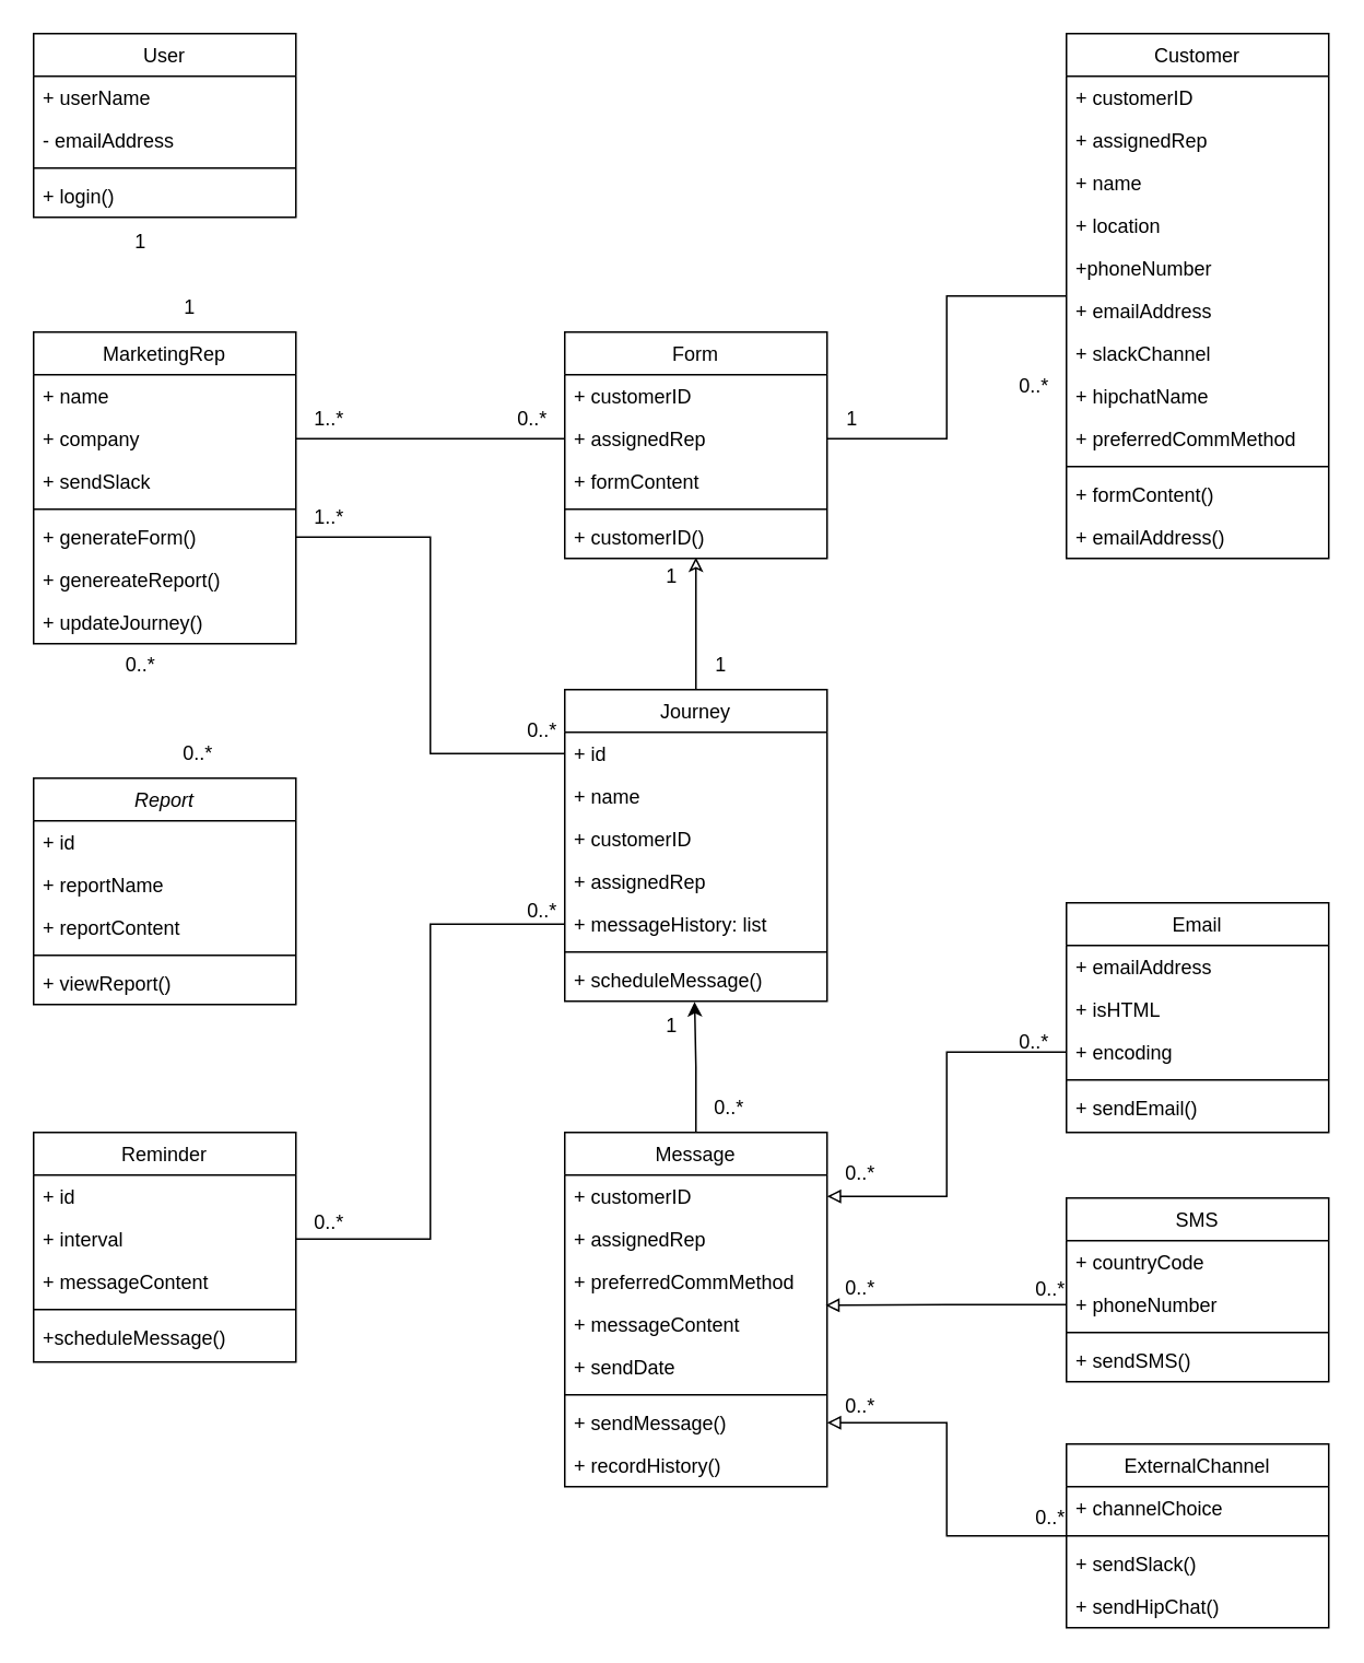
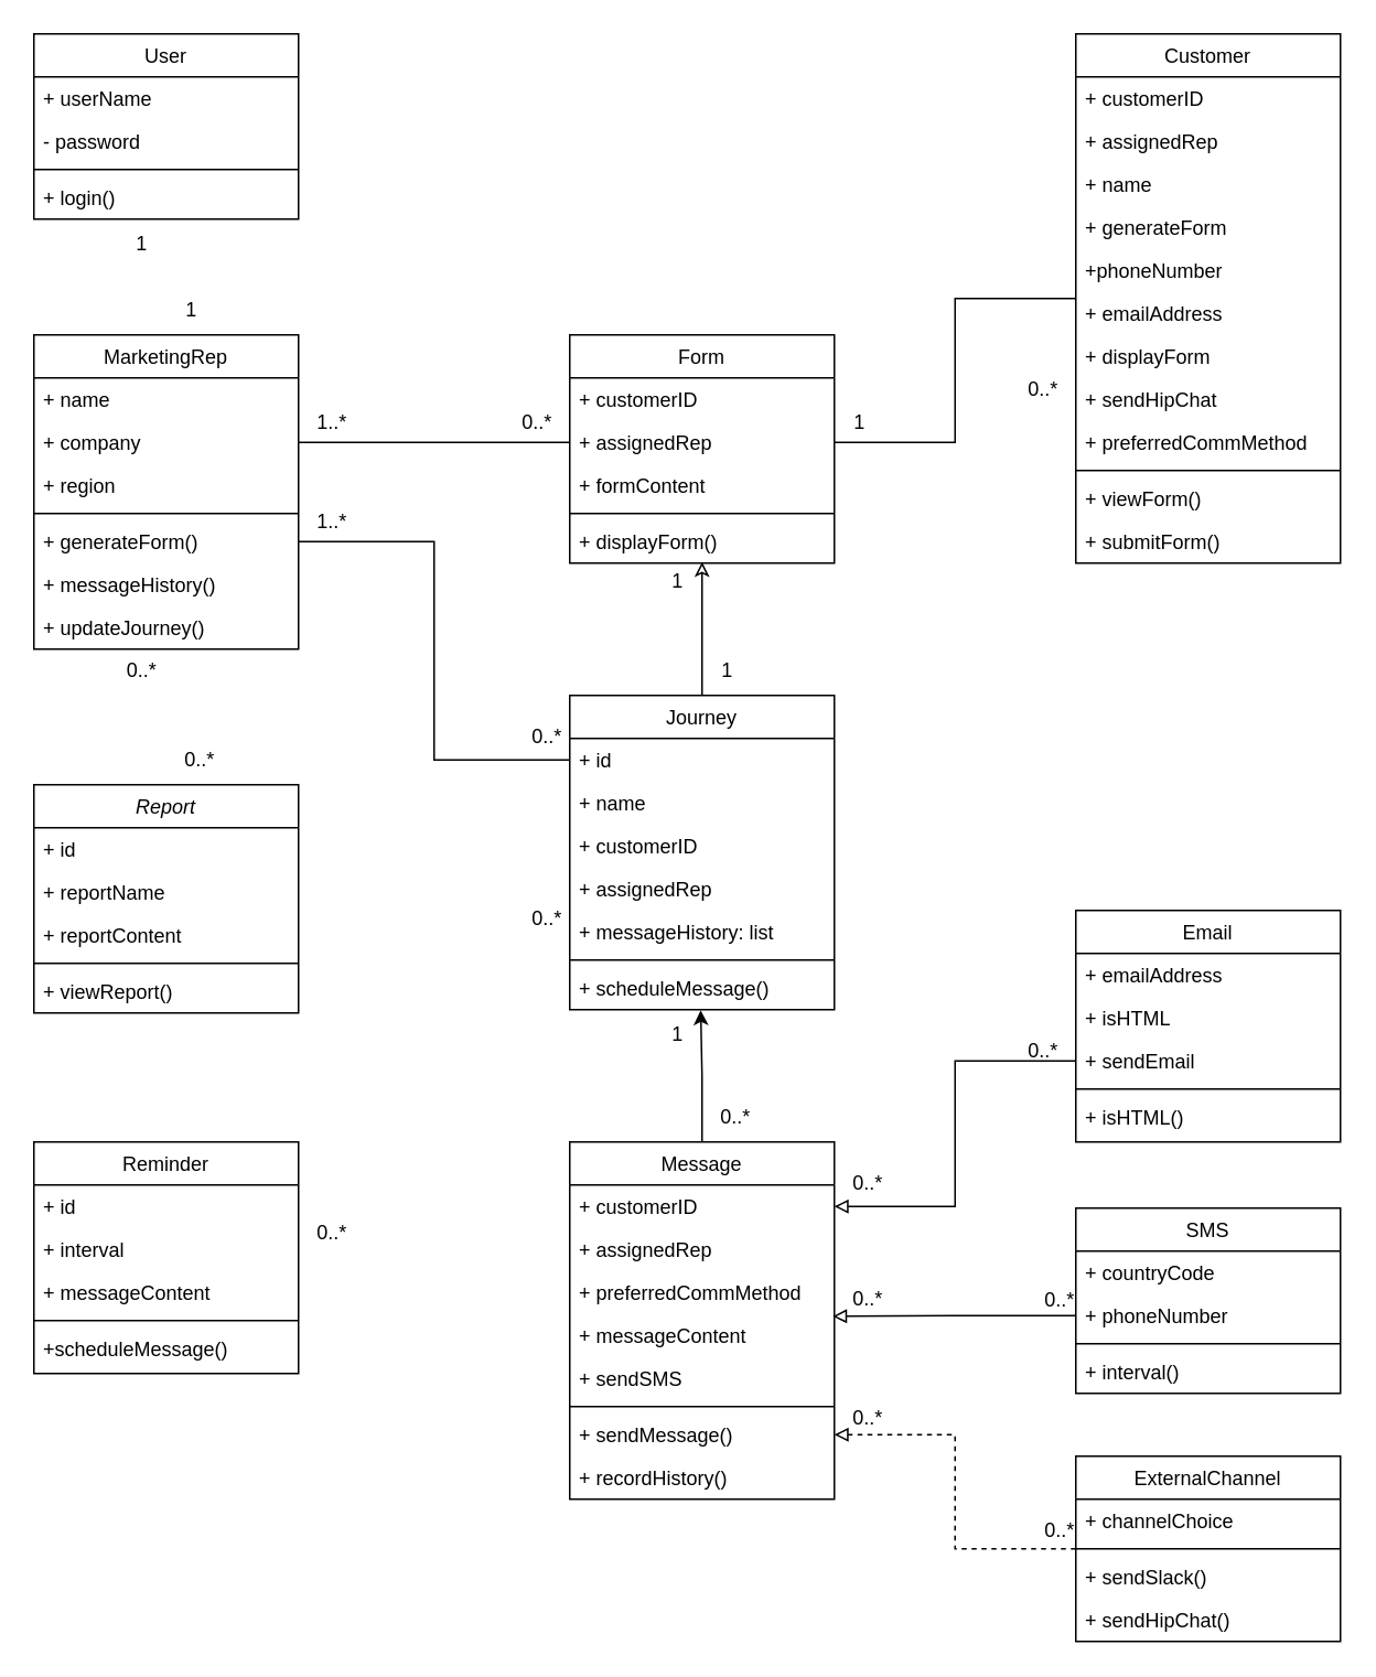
- <mxCell id="23" value="- emailAddress" style="text;align=left;verticalAlign=top;spacingLeft=4;spacingRight=4;overflow=hidden;rotatable=0;points=[[0,0.5],[1,0.5]];portConstraint=eastwest;rounded=0;shadow=0;html=0;" parent="21" vertex="1"><mxGeometry y="52" width="160" height="26" as="geometry" /></mxCell>
+ <mxCell id="23" value="- password" style="text;align=left;verticalAlign=top;spacingLeft=4;spacingRight=4;overflow=hidden;rotatable=0;points=[[0,0.5],[1,0.5]];portConstraint=eastwest;rounded=0;shadow=0;html=0;" parent="21" vertex="1"><mxGeometry y="52" width="160" height="26" as="geometry" /></mxCell>
- <mxCell id="12" value="+ location" style="text;align=left;verticalAlign=top;spacingLeft=4;spacingRight=4;overflow=hidden;rotatable=0;points=[[0,0.5],[1,0.5]];portConstraint=eastwest;rounded=0;shadow=0;html=0;" parent="8" vertex="1"><mxGeometry y="104" width="160" height="26" as="geometry" /></mxCell>
+ <mxCell id="12" value="+ generateForm" style="text;align=left;verticalAlign=top;spacingLeft=4;spacingRight=4;overflow=hidden;rotatable=0;points=[[0,0.5],[1,0.5]];portConstraint=eastwest;rounded=0;shadow=0;html=0;" parent="8" vertex="1"><mxGeometry y="104" width="160" height="26" as="geometry" /></mxCell>
- <mxCell id="15" value="+ slackChannel" style="text;align=left;verticalAlign=top;spacingLeft=4;spacingRight=4;overflow=hidden;rotatable=0;points=[[0,0.5],[1,0.5]];portConstraint=eastwest;" parent="8" vertex="1"><mxGeometry y="182" width="160" height="26" as="geometry" /></mxCell>
+ <mxCell id="15" value="+ displayForm" style="text;align=left;verticalAlign=top;spacingLeft=4;spacingRight=4;overflow=hidden;rotatable=0;points=[[0,0.5],[1,0.5]];portConstraint=eastwest;" parent="8" vertex="1"><mxGeometry y="182" width="160" height="26" as="geometry" /></mxCell>
- <mxCell id="16" value="+ hipchatName" style="text;align=left;verticalAlign=top;spacingLeft=4;spacingRight=4;overflow=hidden;rotatable=0;points=[[0,0.5],[1,0.5]];portConstraint=eastwest;" vertex="1" parent="8"><mxGeometry y="208" width="160" height="26" as="geometry" /></mxCell>
+ <mxCell id="16" value="+ sendHipChat" style="text;align=left;verticalAlign=top;spacingLeft=4;spacingRight=4;overflow=hidden;rotatable=0;points=[[0,0.5],[1,0.5]];portConstraint=eastwest;" vertex="1" parent="8"><mxGeometry y="208" width="160" height="26" as="geometry" /></mxCell>
- <mxCell id="72" value="+ sendSlack" style="text;align=left;verticalAlign=top;spacingLeft=4;spacingRight=4;overflow=hidden;rotatable=0;points=[[0,0.5],[1,0.5]];portConstraint=eastwest;rounded=0;shadow=0;html=0;" vertex="1" parent="69"><mxGeometry y="78" width="160" height="26" as="geometry" /></mxCell>
+ <mxCell id="72" value="+ region" style="text;align=left;verticalAlign=top;spacingLeft=4;spacingRight=4;overflow=hidden;rotatable=0;points=[[0,0.5],[1,0.5]];portConstraint=eastwest;rounded=0;shadow=0;html=0;" vertex="1" parent="69"><mxGeometry y="78" width="160" height="26" as="geometry" /></mxCell>
- <mxCell id="19" value="+ formContent()" style="text;align=left;verticalAlign=top;spacingLeft=4;spacingRight=4;overflow=hidden;rotatable=0;points=[[0,0.5],[1,0.5]];portConstraint=eastwest;" vertex="1" parent="8"><mxGeometry y="268" width="160" height="26" as="geometry" /></mxCell>
+ <mxCell id="19" value="+ viewForm()" style="text;align=left;verticalAlign=top;spacingLeft=4;spacingRight=4;overflow=hidden;rotatable=0;points=[[0,0.5],[1,0.5]];portConstraint=eastwest;" vertex="1" parent="8"><mxGeometry y="268" width="160" height="26" as="geometry" /></mxCell>
- <mxCell id="52" value="+ customerID()" style="text;align=left;verticalAlign=top;spacingLeft=4;spacingRight=4;overflow=hidden;rotatable=0;points=[[0,0.5],[1,0.5]];portConstraint=eastwest;rounded=0;shadow=0;html=0;" vertex="1" parent="47"><mxGeometry y="112" width="160" height="26" as="geometry" /></mxCell>
+ <mxCell id="52" value="+ displayForm()" style="text;align=left;verticalAlign=top;spacingLeft=4;spacingRight=4;overflow=hidden;rotatable=0;points=[[0,0.5],[1,0.5]];portConstraint=eastwest;rounded=0;shadow=0;html=0;" vertex="1" parent="47"><mxGeometry y="112" width="160" height="26" as="geometry" /></mxCell>
- <mxCell id="20" value="+ emailAddress()" style="text;align=left;verticalAlign=top;spacingLeft=4;spacingRight=4;overflow=hidden;rotatable=0;points=[[0,0.5],[1,0.5]];portConstraint=eastwest;" vertex="1" parent="8"><mxGeometry y="294" width="160" height="26" as="geometry" /></mxCell>
+ <mxCell id="20" value="+ submitForm()" style="text;align=left;verticalAlign=top;spacingLeft=4;spacingRight=4;overflow=hidden;rotatable=0;points=[[0,0.5],[1,0.5]];portConstraint=eastwest;" vertex="1" parent="8"><mxGeometry y="294" width="160" height="26" as="geometry" /></mxCell>
- <mxCell id="75" value="+ genereateReport()" style="text;align=left;verticalAlign=top;spacingLeft=4;spacingRight=4;overflow=hidden;rotatable=0;points=[[0,0.5],[1,0.5]];portConstraint=eastwest;rounded=0;shadow=0;html=0;" vertex="1" parent="69"><mxGeometry y="138" width="160" height="26" as="geometry" /></mxCell>
+ <mxCell id="75" value="+ messageHistory()" style="text;align=left;verticalAlign=top;spacingLeft=4;spacingRight=4;overflow=hidden;rotatable=0;points=[[0,0.5],[1,0.5]];portConstraint=eastwest;rounded=0;shadow=0;html=0;" vertex="1" parent="69"><mxGeometry y="138" width="160" height="26" as="geometry" /></mxCell>
- <mxCell id="61" value="+ encoding" style="text;align=left;verticalAlign=top;spacingLeft=4;spacingRight=4;overflow=hidden;rotatable=0;points=[[0,0.5],[1,0.5]];portConstraint=eastwest;rounded=0;shadow=0;html=0;" parent="58" vertex="1"><mxGeometry y="78" width="160" height="26" as="geometry" /></mxCell>
+ <mxCell id="61" value="+ sendEmail" style="text;align=left;verticalAlign=top;spacingLeft=4;spacingRight=4;overflow=hidden;rotatable=0;points=[[0,0.5],[1,0.5]];portConstraint=eastwest;rounded=0;shadow=0;html=0;" parent="58" vertex="1"><mxGeometry y="78" width="160" height="26" as="geometry" /></mxCell>
- <mxCell id="87" style="edgeStyle=orthogonalEdgeStyle;rounded=0;orthogonalLoop=1;jettySize=auto;html=1;exitX=0;exitY=0.5;exitDx=0;exitDy=0;entryX=1;entryY=0.5;entryDx=0;entryDy=0;endArrow=none;endFill=0;" edge="1" parent="1" source="32" target="43"><mxGeometry relative="1" as="geometry" /></mxCell>
- <mxCell id="63" value="+ sendEmail()" style="text;align=left;verticalAlign=top;spacingLeft=4;spacingRight=4;overflow=hidden;rotatable=0;points=[[0,0.5],[1,0.5]];portConstraint=eastwest;rounded=0;shadow=0;html=0;" parent="58" vertex="1"><mxGeometry y="112" width="160" height="26" as="geometry" /></mxCell>
+ <mxCell id="63" value="+ isHTML()" style="text;align=left;verticalAlign=top;spacingLeft=4;spacingRight=4;overflow=hidden;rotatable=0;points=[[0,0.5],[1,0.5]];portConstraint=eastwest;rounded=0;shadow=0;html=0;" parent="58" vertex="1"><mxGeometry y="112" width="160" height="26" as="geometry" /></mxCell>
- <mxCell id="57" value="+ sendSMS()" style="text;align=left;verticalAlign=top;spacingLeft=4;spacingRight=4;overflow=hidden;rotatable=0;points=[[0,0.5],[1,0.5]];portConstraint=eastwest;rounded=0;shadow=0;html=0;" parent="53" vertex="1"><mxGeometry y="86" width="160" height="26" as="geometry" /></mxCell>
+ <mxCell id="57" value="+ interval()" style="text;align=left;verticalAlign=top;spacingLeft=4;spacingRight=4;overflow=hidden;rotatable=0;points=[[0,0.5],[1,0.5]];portConstraint=eastwest;rounded=0;shadow=0;html=0;" parent="53" vertex="1"><mxGeometry y="86" width="160" height="26" as="geometry" /></mxCell>
- <mxCell id="96" value="+ sendDate" style="text;align=left;verticalAlign=top;spacingLeft=4;spacingRight=4;overflow=hidden;rotatable=0;points=[[0,0.5],[1,0.5]];portConstraint=eastwest;rounded=0;shadow=0;html=0;" vertex="1" parent="91"><mxGeometry y="130" width="160" height="26" as="geometry" /></mxCell>
+ <mxCell id="96" value="+ sendSMS" style="text;align=left;verticalAlign=top;spacingLeft=4;spacingRight=4;overflow=hidden;rotatable=0;points=[[0,0.5],[1,0.5]];portConstraint=eastwest;rounded=0;shadow=0;html=0;" vertex="1" parent="91"><mxGeometry y="130" width="160" height="26" as="geometry" /></mxCell>
- <mxCell id="35" style="edgeStyle=orthogonalEdgeStyle;rounded=0;orthogonalLoop=1;jettySize=auto;html=1;exitX=0;exitY=0.5;exitDx=0;exitDy=0;entryX=1;entryY=0.5;entryDx=0;entryDy=0;endArrow=block;endFill=0;" edge="1" parent="1" source="36" target="98"><mxGeometry relative="1" as="geometry" /></mxCell>
+ <mxCell id="35" style="edgeStyle=orthogonalEdgeStyle;rounded=0;orthogonalLoop=1;jettySize=auto;html=1;exitX=0;exitY=0.5;exitDx=0;exitDy=0;entryX=1;entryY=0.5;entryDx=0;entryDy=0;endArrow=block;endFill=0;dashed=1;" edge="1" parent="1" source="36" target="98"><mxGeometry relative="1" as="geometry" /></mxCell>
